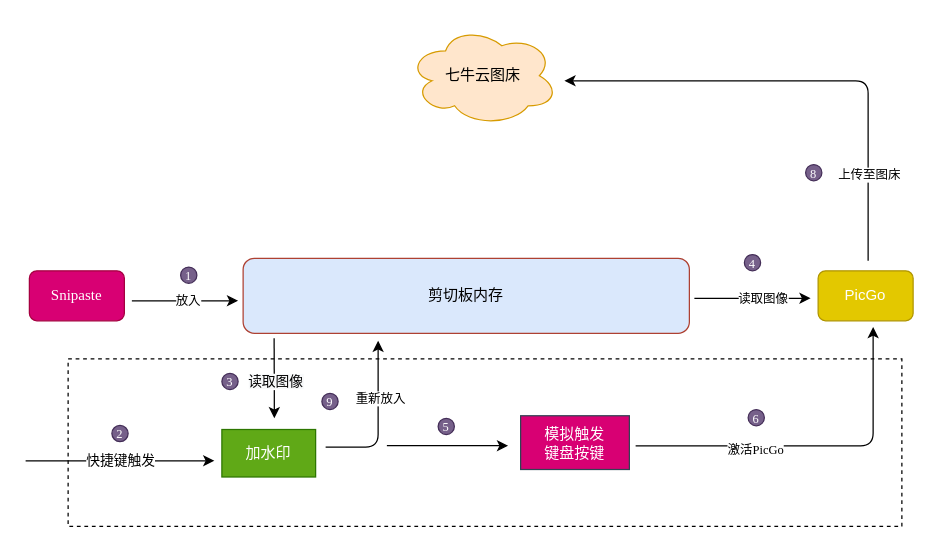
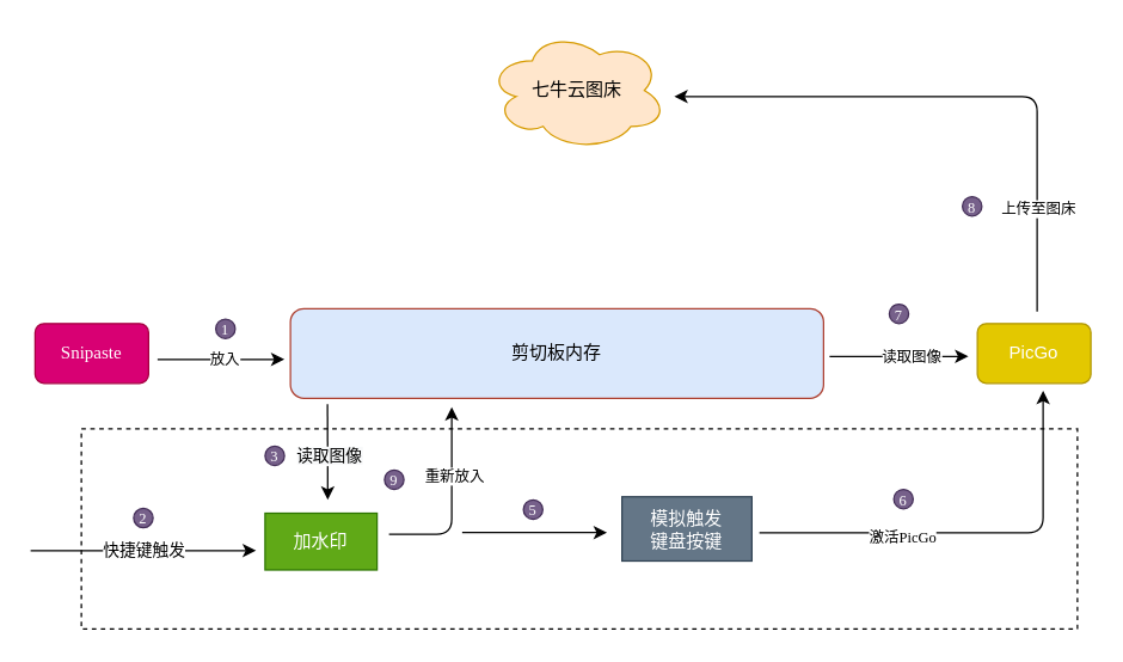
- <mxCell id="27" value="4" style="ellipse;whiteSpace=wrap;html=1;aspect=fixed;fillColor=#76608a;fontFamily=Times New Roman;fontSize=10;strokeColor=#432D57;fontColor=#ffffff;" vertex="1" parent="1"><mxGeometry x="595" y="203" width="13" height="13" as="geometry" /></mxCell>
+ <mxCell id="27" value="7" style="ellipse;whiteSpace=wrap;html=1;aspect=fixed;fillColor=#76608a;fontFamily=Times New Roman;fontSize=10;strokeColor=#432D57;fontColor=#ffffff;" vertex="1" parent="1"><mxGeometry x="595" y="203" width="13" height="13" as="geometry" /></mxCell>
- <mxCell id="12" value="模拟触发&lt;br&gt;键盘按键" style="rounded=0;whiteSpace=wrap;html=1;fillColor=#d80073;fontFamily=Times New Roman;strokeColor=#314354;fontColor=#ffffff;" vertex="1" parent="1"><mxGeometry x="416" y="332" width="87" height="43" as="geometry" /></mxCell>
+ <mxCell id="12" value="模拟触发&lt;br&gt;键盘按键" style="rounded=0;whiteSpace=wrap;html=1;fillColor=#647687;fontFamily=Times New Roman;strokeColor=#314354;fontColor=#ffffff;" vertex="1" parent="1"><mxGeometry x="416" y="332" width="87" height="43" as="geometry" /></mxCell>
